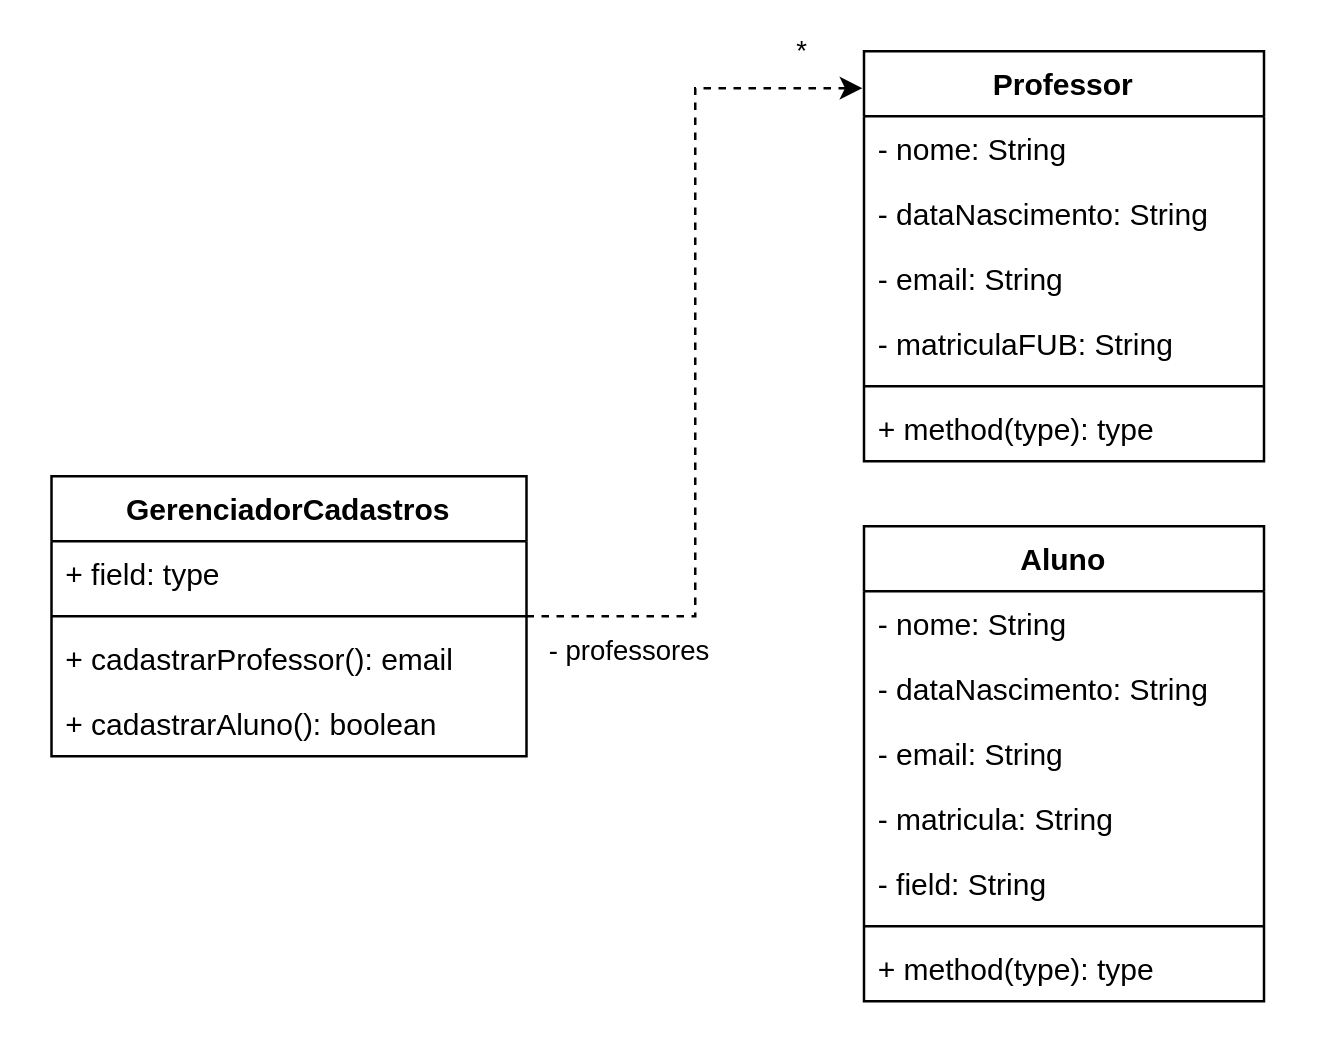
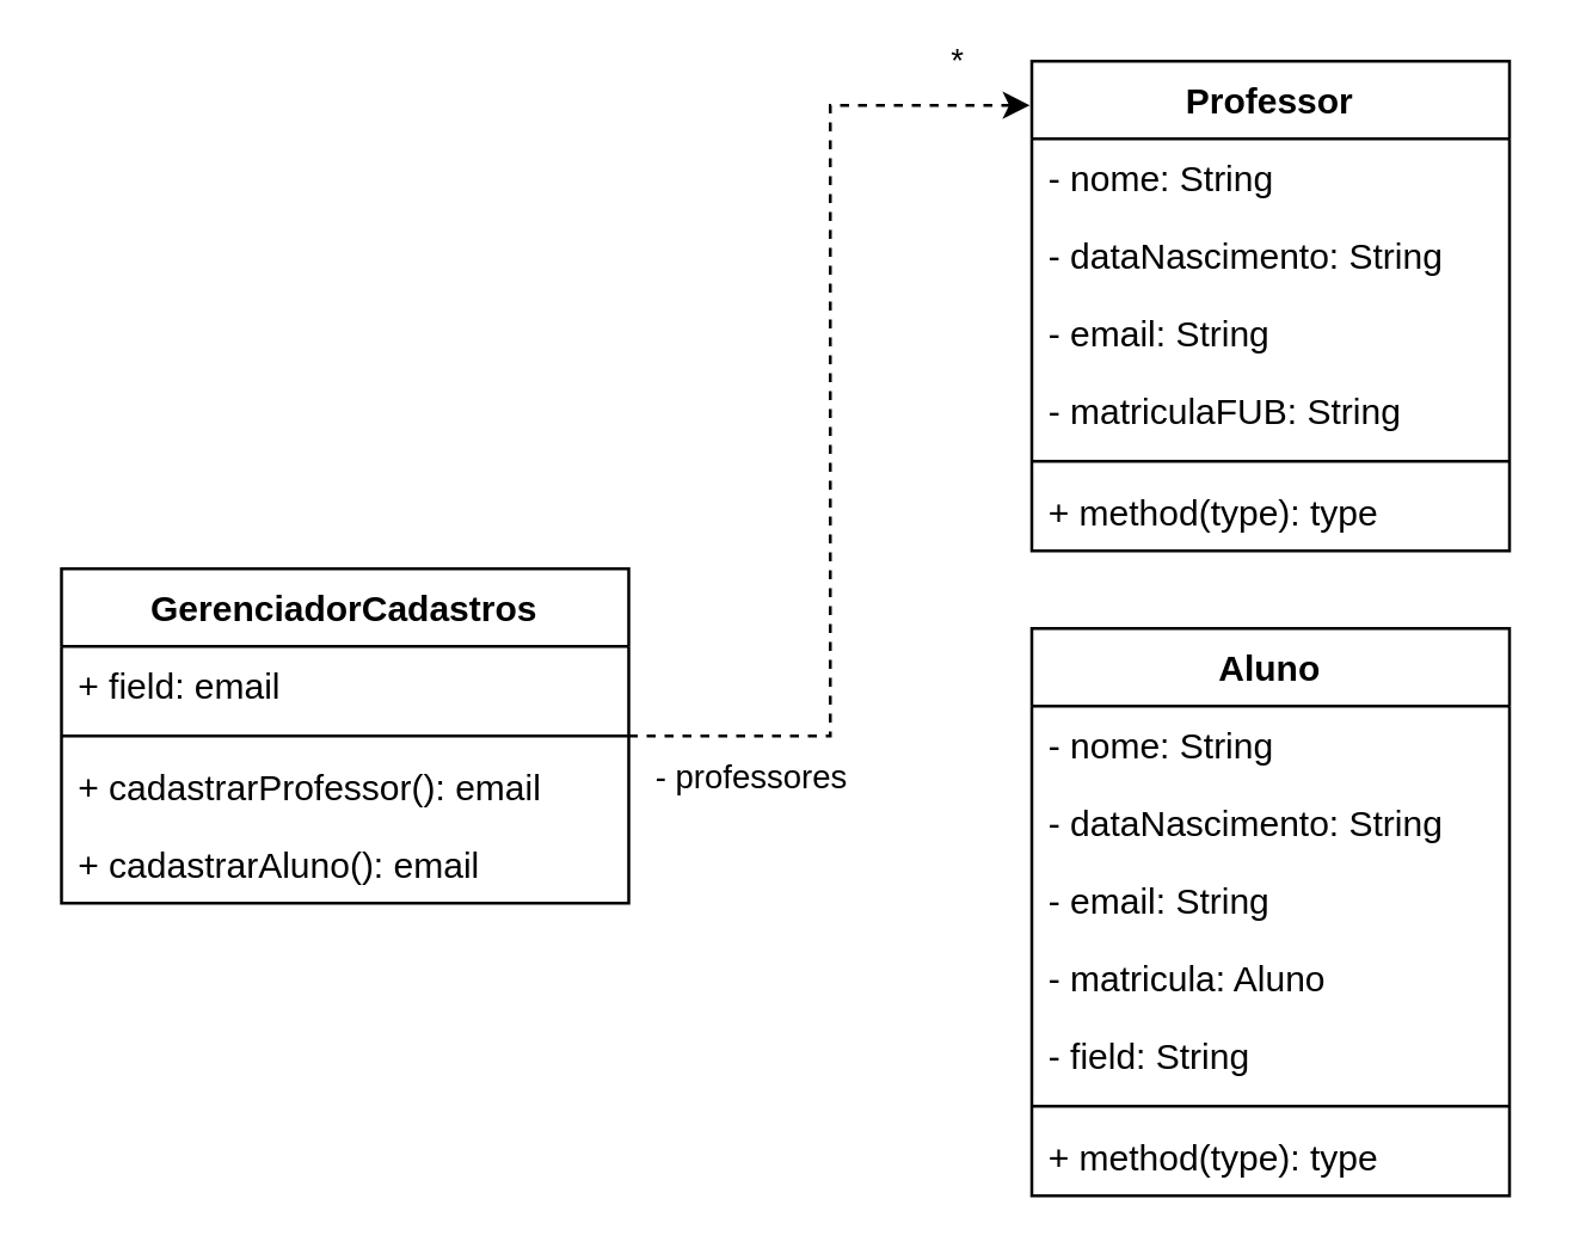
- <mxCell id="6" value="+ field: type" style="text;strokeColor=none;fillColor=none;align=left;verticalAlign=top;spacingLeft=4;spacingRight=4;overflow=hidden;rotatable=0;points=[[0,0.5],[1,0.5]];portConstraint=eastwest;" vertex="1" parent="5"><mxGeometry y="26" width="190" height="26" as="geometry" /></mxCell>
+ <mxCell id="6" value="+ field: email" style="text;strokeColor=none;fillColor=none;align=left;verticalAlign=top;spacingLeft=4;spacingRight=4;overflow=hidden;rotatable=0;points=[[0,0.5],[1,0.5]];portConstraint=eastwest;" vertex="1" parent="5"><mxGeometry y="26" width="190" height="26" as="geometry" /></mxCell>
- <mxCell id="9" value="+ cadastrarAluno(): boolean" style="text;strokeColor=none;fillColor=none;align=left;verticalAlign=top;spacingLeft=4;spacingRight=4;overflow=hidden;rotatable=0;points=[[0,0.5],[1,0.5]];portConstraint=eastwest;" vertex="1" parent="5"><mxGeometry y="86" width="190" height="26" as="geometry" /></mxCell>
+ <mxCell id="9" value="+ cadastrarAluno(): email" style="text;strokeColor=none;fillColor=none;align=left;verticalAlign=top;spacingLeft=4;spacingRight=4;overflow=hidden;rotatable=0;points=[[0,0.5],[1,0.5]];portConstraint=eastwest;" vertex="1" parent="5"><mxGeometry y="86" width="190" height="26" as="geometry" /></mxCell>
- <mxCell id="21" value="- matricula: String" style="text;strokeColor=none;fillColor=none;align=left;verticalAlign=top;spacingLeft=4;spacingRight=4;overflow=hidden;rotatable=0;points=[[0,0.5],[1,0.5]];portConstraint=eastwest;" vertex="1" parent="17"><mxGeometry y="104" width="160" height="26" as="geometry" /></mxCell>
+ <mxCell id="21" value="- matricula: Aluno" style="text;strokeColor=none;fillColor=none;align=left;verticalAlign=top;spacingLeft=4;spacingRight=4;overflow=hidden;rotatable=0;points=[[0,0.5],[1,0.5]];portConstraint=eastwest;" vertex="1" parent="17"><mxGeometry y="104" width="160" height="26" as="geometry" /></mxCell>
